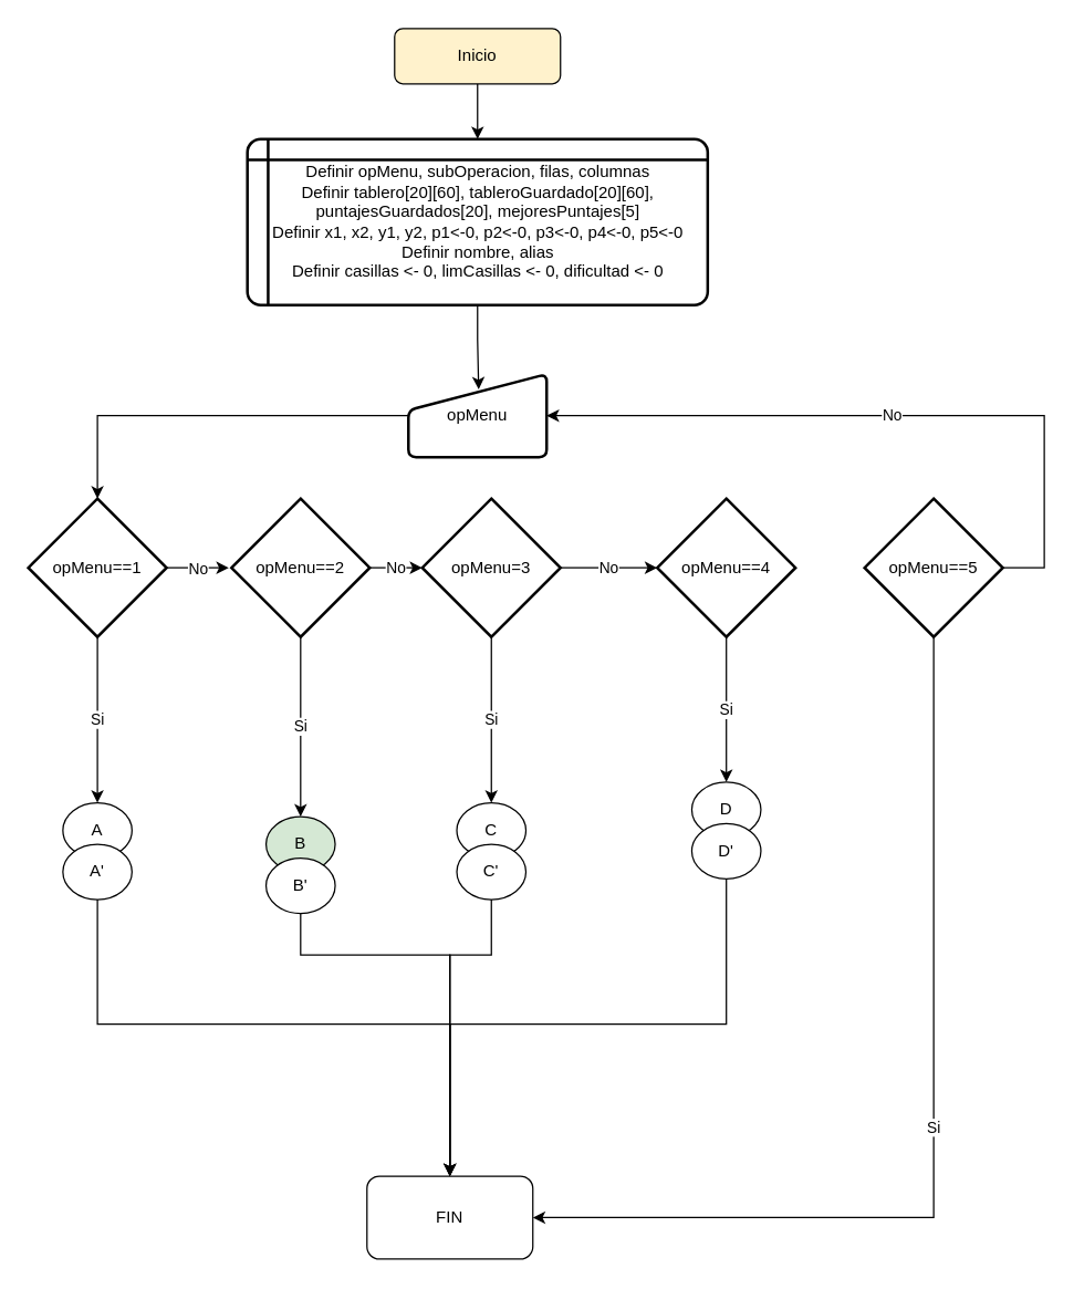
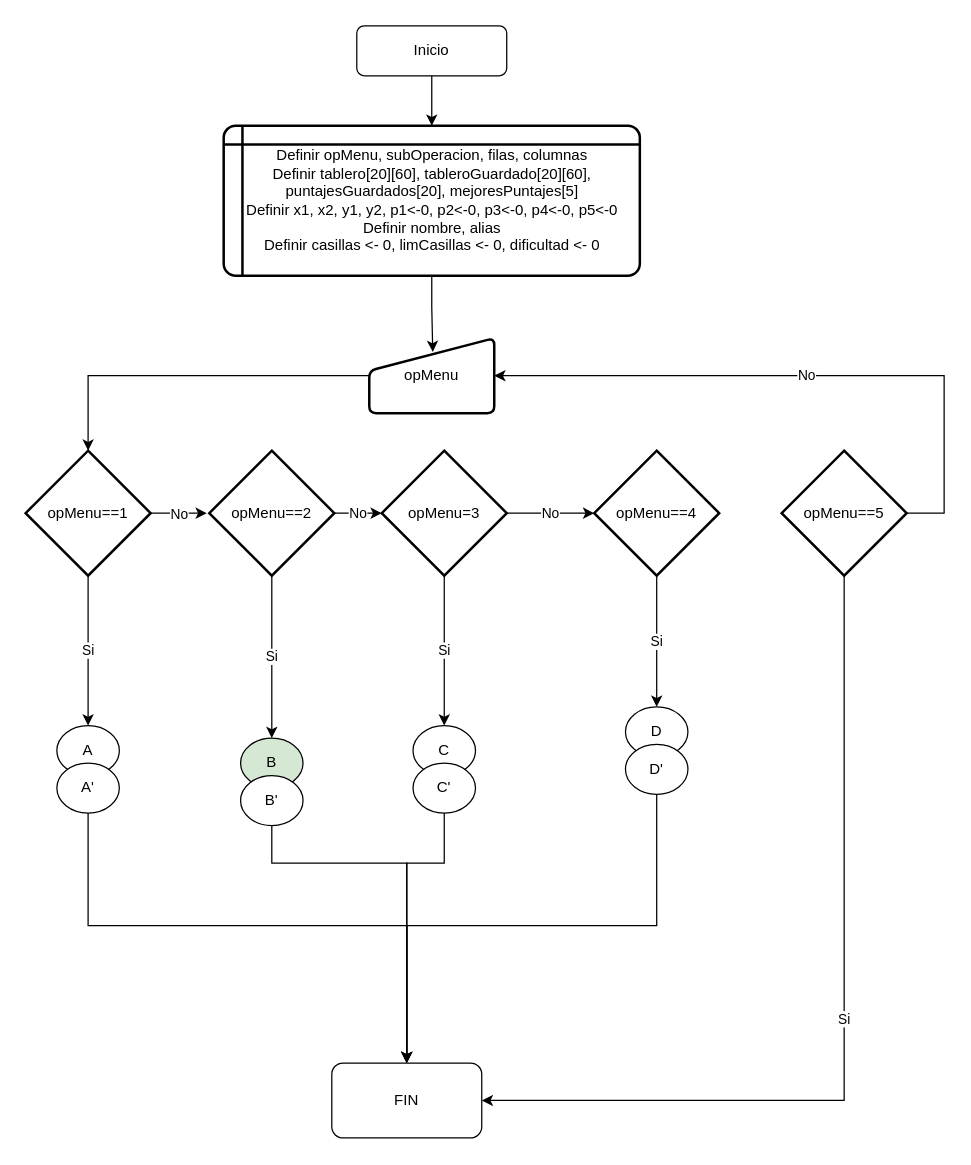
- <mxCell id="3" value="Inicio" style="rounded=1;whiteSpace=wrap;html=1;fontSize=12;glass=0;strokeWidth=1;shadow=0;fillColor=#fff2cc;" parent="1" vertex="1"><mxGeometry x="285" y="20" width="120" height="40" as="geometry" /></mxCell>
+ <mxCell id="3" value="Inicio" style="rounded=1;whiteSpace=wrap;html=1;fontSize=12;glass=0;strokeWidth=1;shadow=0;" parent="1" vertex="1"><mxGeometry x="285" y="20" width="120" height="40" as="geometry" /></mxCell>
